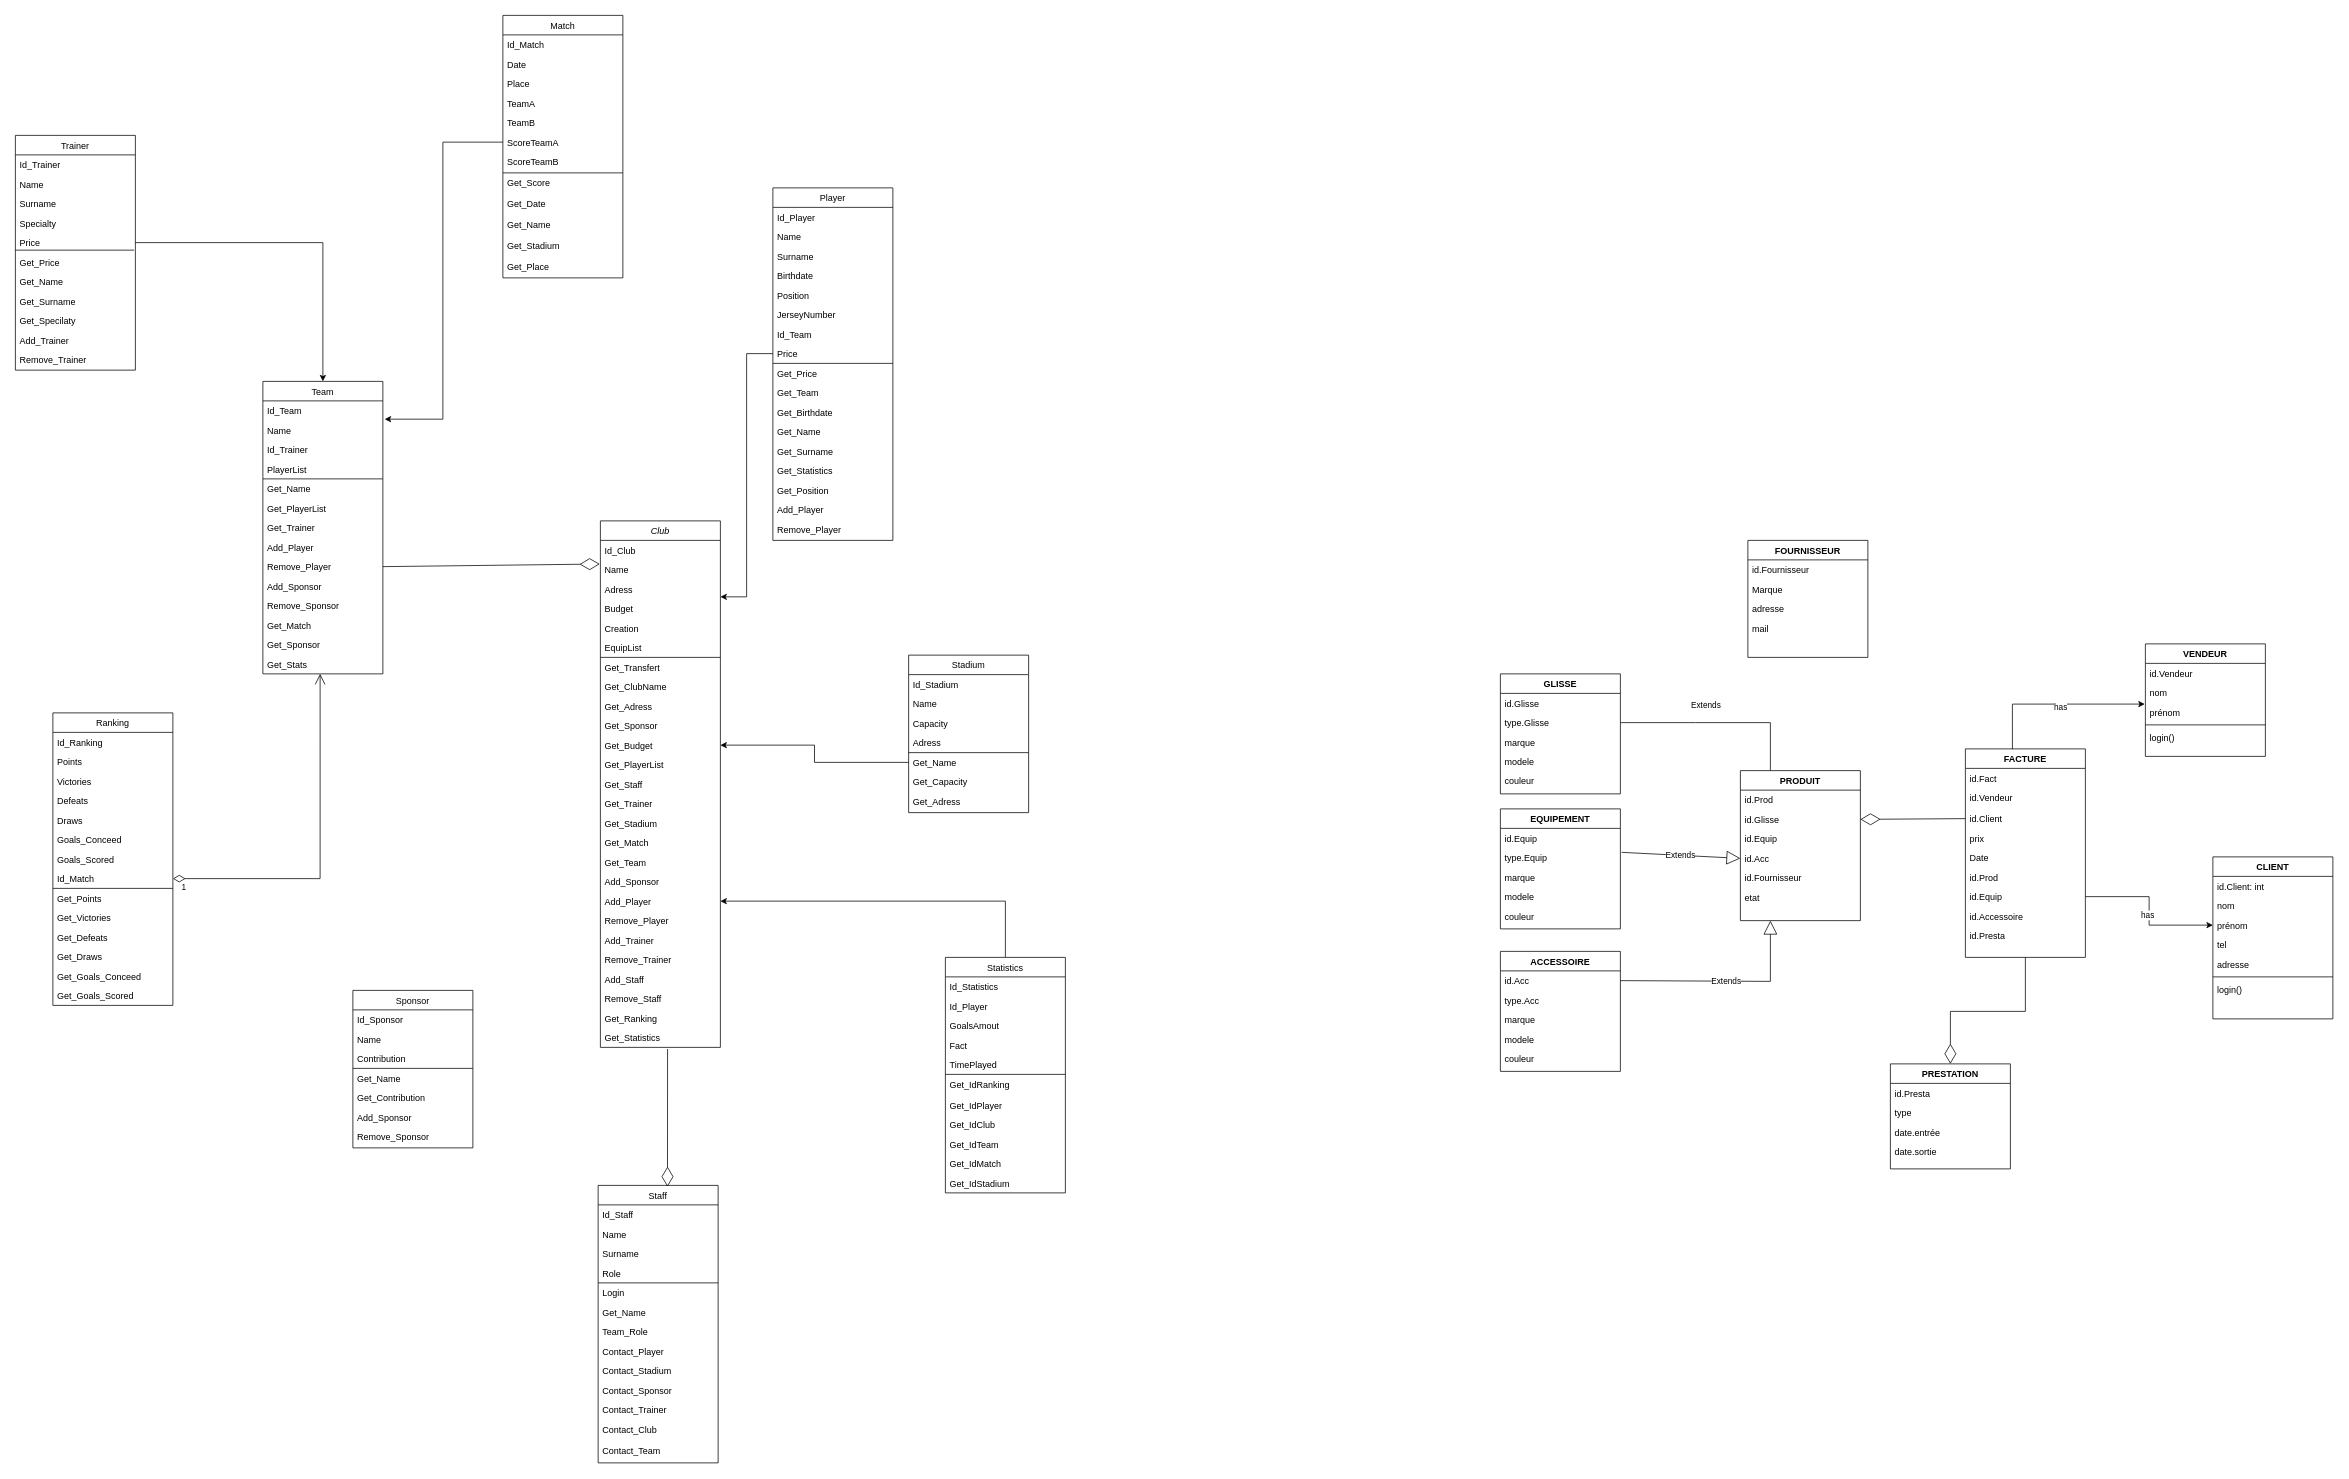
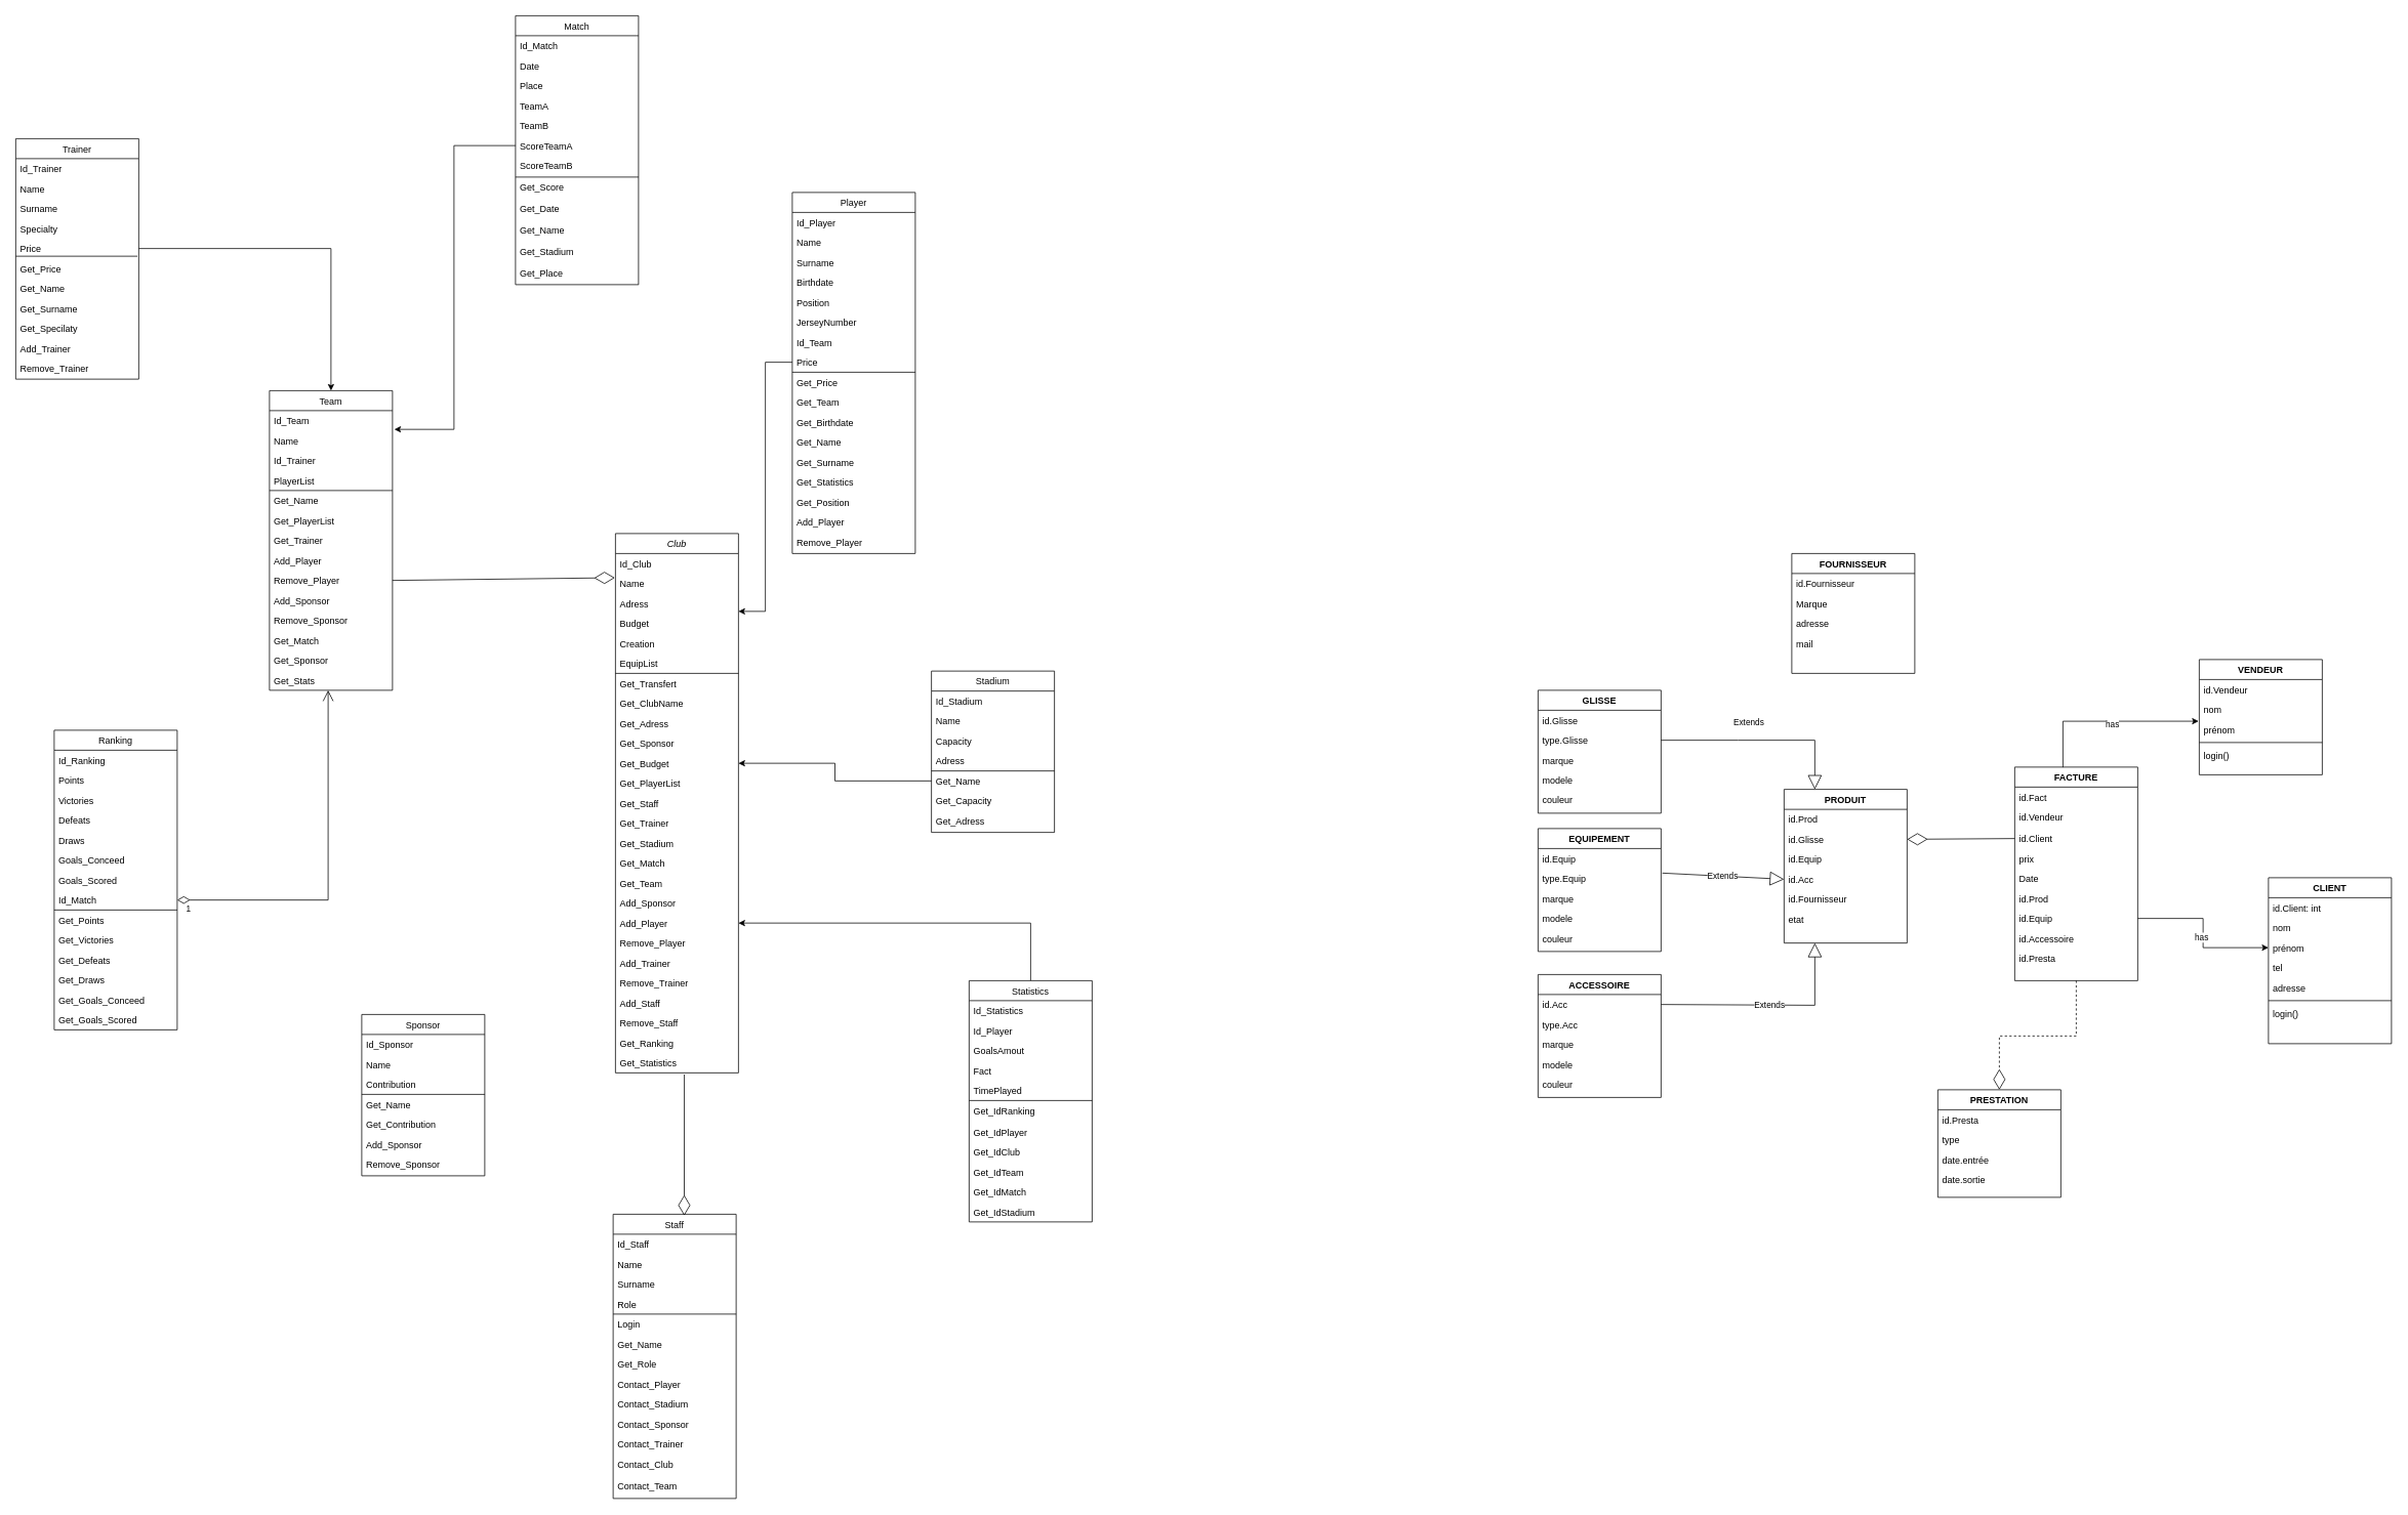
- <mxCell id="218" value="Extends" style="endArrow=none;endSize=16;endFill=0;html=1;rounded=0;entryX=0.25;entryY=0;entryDx=0;entryDy=0;exitX=1;exitY=0.5;exitDx=0;exitDy=0;" edge="1" parent="1" source="193" target="184"><mxGeometry x="-0.064" y="20" width="160" relative="1" as="geometry"><mxPoint x="2170" y="968" as="sourcePoint" /><mxPoint x="2288" y="928" as="targetPoint" /><Array as="points"><mxPoint x="2260" y="963" /><mxPoint x="2360" y="963" /></Array><mxPoint x="-10" y="-3" as="offset" /></mxGeometry></mxCell>
+ <mxCell id="218" value="Extends" style="endArrow=block;endSize=16;endFill=0;html=1;rounded=0;entryX=0.25;entryY=0;entryDx=0;entryDy=0;exitX=1;exitY=0.5;exitDx=0;exitDy=0;" edge="1" parent="1" source="193" target="184"><mxGeometry x="-0.064" y="20" width="160" relative="1" as="geometry"><mxPoint x="2170" y="968" as="sourcePoint" /><mxPoint x="2288" y="928" as="targetPoint" /><Array as="points"><mxPoint x="2260" y="963" /><mxPoint x="2360" y="963" /></Array><mxPoint x="-10" y="-3" as="offset" /></mxGeometry></mxCell>
- <mxCell id="220" value="" style="endArrow=diamondThin;endFill=0;endSize=24;html=1;rounded=0;exitX=0.5;exitY=1;exitDx=0;exitDy=0;entryX=0.5;entryY=0;entryDx=0;entryDy=0;" edge="1" parent="1" source="155" target="171"><mxGeometry width="160" relative="1" as="geometry"><mxPoint x="2640" y="1308" as="sourcePoint" /><mxPoint x="2500" y="1309" as="targetPoint" /><Array as="points"><mxPoint x="2700" y="1348" /><mxPoint x="2600" y="1348" /></Array></mxGeometry></mxCell>
+ <mxCell id="220" value="" style="endArrow=diamondThin;endFill=0;endSize=24;html=1;rounded=0;exitX=0.5;exitY=1;exitDx=0;exitDy=0;entryX=0.5;entryY=0;entryDx=0;entryDy=0;dashed=1;" edge="1" parent="1" source="155" target="171"><mxGeometry width="160" relative="1" as="geometry"><mxPoint x="2640" y="1308" as="sourcePoint" /><mxPoint x="2500" y="1309" as="targetPoint" /><Array as="points"><mxPoint x="2700" y="1348" /><mxPoint x="2600" y="1348" /></Array></mxGeometry></mxCell>
- <mxCell id="118" value="Team_Role" style="text;align=left;verticalAlign=top;spacingLeft=4;spacingRight=4;overflow=hidden;rotatable=0;points=[[0,0.5],[1,0.5]];portConstraint=eastwest;rounded=0;shadow=0;html=0;" vertex="1" parent="110"><mxGeometry y="182" width="160" height="26" as="geometry" /></mxCell>
+ <mxCell id="118" value="Get_Role" style="text;align=left;verticalAlign=top;spacingLeft=4;spacingRight=4;overflow=hidden;rotatable=0;points=[[0,0.5],[1,0.5]];portConstraint=eastwest;rounded=0;shadow=0;html=0;" vertex="1" parent="110"><mxGeometry y="182" width="160" height="26" as="geometry" /></mxCell>
